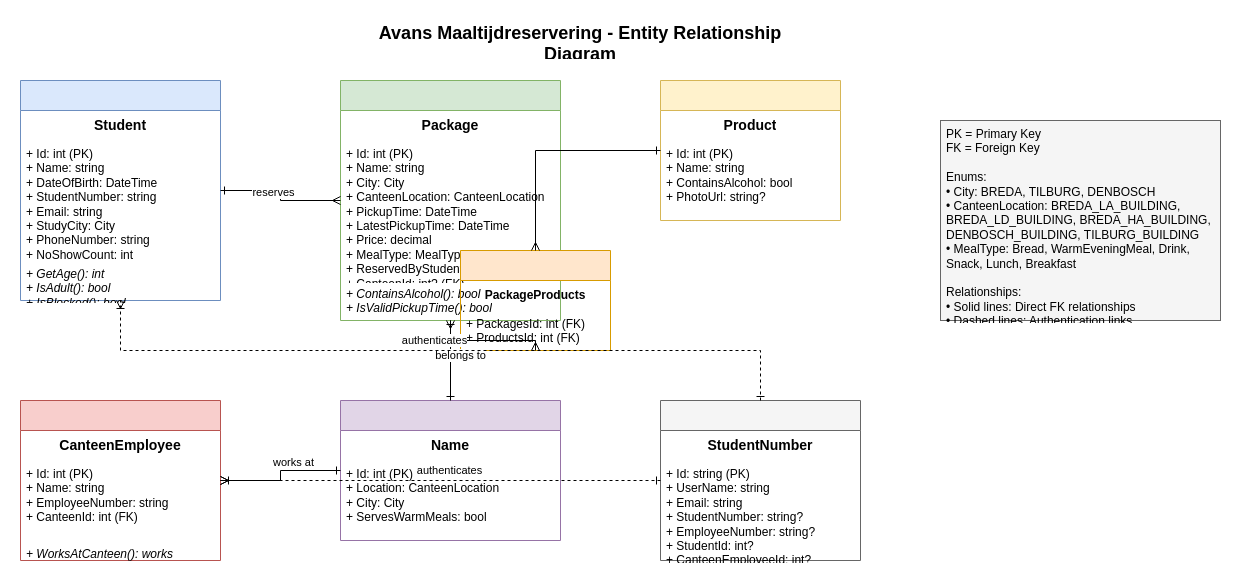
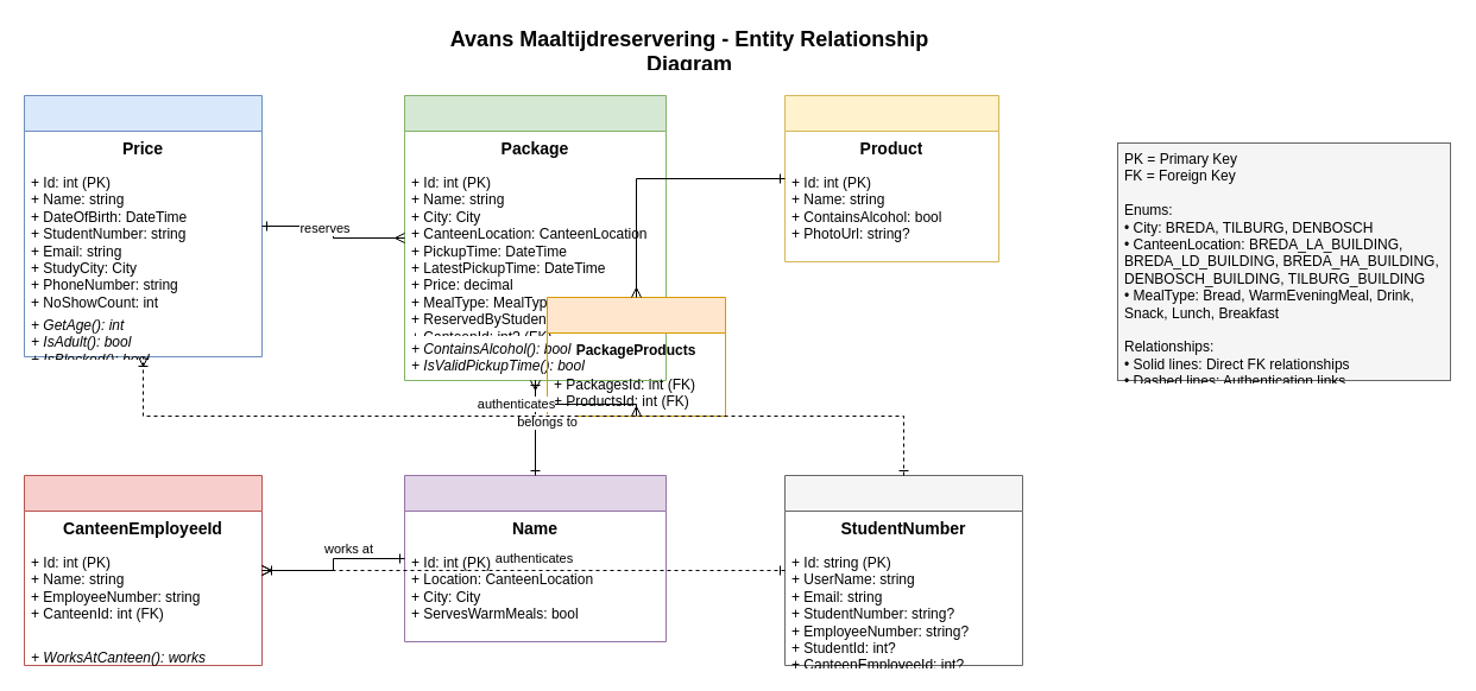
- <mxCell id="3" value="Student" style="text;strokeColor=none;fillColor=none;align=center;verticalAlign=middle;spacingLeft=4;spacingRight=4;overflow=hidden;points=[[0,0.5],[1,0.5]];portConstraint=eastwest;rotatable=0;whiteSpace=wrap;html=1;fontStyle=1;fontSize=14;" parent="2" vertex="1"><mxGeometry y="30" width="200" height="30" as="geometry" /></mxCell>
+ <mxCell id="3" value="Price" style="text;strokeColor=none;fillColor=none;align=center;verticalAlign=middle;spacingLeft=4;spacingRight=4;overflow=hidden;points=[[0,0.5],[1,0.5]];portConstraint=eastwest;rotatable=0;whiteSpace=wrap;html=1;fontStyle=1;fontSize=14;" parent="2" vertex="1"><mxGeometry y="30" width="200" height="30" as="geometry" /></mxCell>
- <mxCell id="17" value="CanteenEmployee" style="text;strokeColor=none;fillColor=none;align=center;verticalAlign=middle;spacingLeft=4;spacingRight=4;overflow=hidden;points=[[0,0.5],[1,0.5]];portConstraint=eastwest;rotatable=0;whiteSpace=wrap;html=1;fontStyle=1;fontSize=14;" parent="16" vertex="1"><mxGeometry y="30" width="200" height="30" as="geometry" /></mxCell>
+ <mxCell id="17" value="CanteenEmployeeId" style="text;strokeColor=none;fillColor=none;align=center;verticalAlign=middle;spacingLeft=4;spacingRight=4;overflow=hidden;points=[[0,0.5],[1,0.5]];portConstraint=eastwest;rotatable=0;whiteSpace=wrap;html=1;fontStyle=1;fontSize=14;" parent="16" vertex="1"><mxGeometry y="30" width="200" height="30" as="geometry" /></mxCell>
